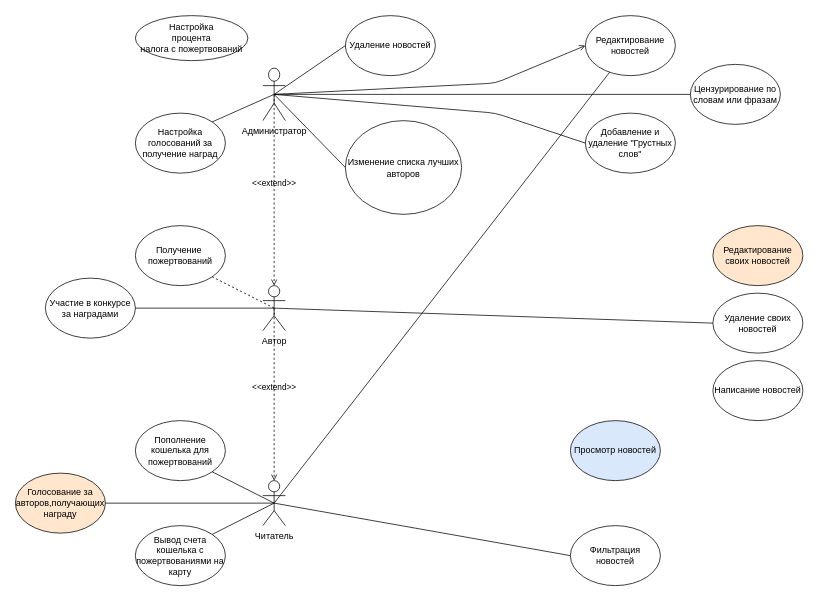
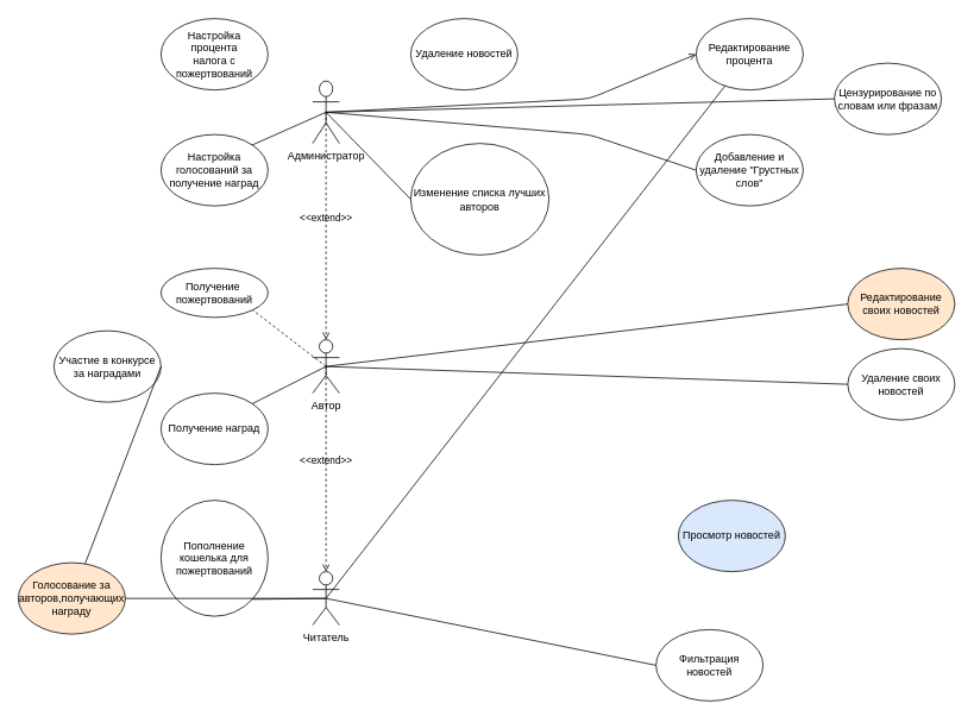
- <mxCell id="26" value="Настройка&lt;br&gt;процента&lt;br&gt;налога с пожертвований" style="ellipse;whiteSpace=wrap;html=1;" vertex="1" parent="1"><mxGeometry x="180" y="20" width="150" height="60" as="geometry" /></mxCell>
+ <mxCell id="26" value="Настройка&lt;br&gt;процента&lt;br&gt;налога с пожертвований" style="ellipse;whiteSpace=wrap;html=1;" vertex="1" parent="1"><mxGeometry x="180" y="20" width="120" height="80" as="geometry" /></mxCell>
- <mxCell id="17" value="Редактирование новостей" style="ellipse;whiteSpace=wrap;html=1;" parent="1" vertex="1"><mxGeometry x="780" y="20" width="120" height="80" as="geometry" /></mxCell>
+ <mxCell id="17" value="Редактирование процента" style="ellipse;whiteSpace=wrap;html=1;" parent="1" vertex="1"><mxGeometry x="780" y="20" width="120" height="80" as="geometry" /></mxCell>
- <mxCell id="19" value="" style="endArrow=none;html=1;exitX=0.5;exitY=0.5;exitDx=0;exitDy=0;exitPerimeter=0;entryX=0;entryY=0.5;entryDx=0;entryDy=0;" parent="1" source="2" target="16" edge="1"><mxGeometry width="50" height="50" relative="1" as="geometry"><mxPoint x="690" y="410" as="sourcePoint" /><mxPoint x="740" y="360" as="targetPoint" /></mxGeometry></mxCell>
- <mxCell id="18" value="Цензурирование по словам или фразам" style="ellipse;whiteSpace=wrap;html=1;" parent="1" vertex="1"><mxGeometry x="920" y="85" width="120" height="80" as="geometry" /></mxCell>
+ <mxCell id="18" value="Цензурирование по словам или фразам" style="ellipse;whiteSpace=wrap;html=1;" parent="1" vertex="1"><mxGeometry x="935" y="70" width="120" height="80" as="geometry" /></mxCell>
- <mxCell id="27" value="Получение&amp;nbsp; пожертвований" style="ellipse;whiteSpace=wrap;html=1;" vertex="1" parent="1"><mxGeometry x="180" y="300" width="120" height="80" as="geometry" /></mxCell>
+ <mxCell id="27" value="Получение&amp;nbsp; пожертвований" style="ellipse;whiteSpace=wrap;html=1;" vertex="1" parent="1"><mxGeometry x="180" y="300" width="120" height="55" as="geometry" /></mxCell>
+ <mxCell id="15" value="" style="endArrow=none;html=1;exitX=0;exitY=0.5;exitDx=0;exitDy=0;entryX=0.5;entryY=0.5;entryDx=0;entryDy=0;entryPerimeter=0;" parent="1" source="12" target="3" edge="1"><mxGeometry width="50" height="50" relative="1" as="geometry"><mxPoint x="690" y="520" as="sourcePoint" /><mxPoint x="740" y="470" as="targetPoint" /></mxGeometry></mxCell>
- <mxCell id="37" value="" style="endArrow=none;html=1;entryX=0.5;entryY=0.5;entryDx=0;entryDy=0;entryPerimeter=0;exitX=1;exitY=0.5;exitDx=0;exitDy=0;" edge="1" parent="1" source="34" target="3"><mxGeometry width="50" height="50" relative="1" as="geometry"><mxPoint x="260" y="400" as="sourcePoint" /><mxPoint x="229.996" y="446.716" as="targetPoint" /></mxGeometry></mxCell>
+ <mxCell id="37" value="" style="endArrow=none;html=1;exitX=1;exitY=0.5;exitDx=0;exitDy=0;" edge="1" parent="1" source="34" target="31"><mxGeometry width="50" height="50" relative="1" as="geometry"><mxPoint x="260" y="400" as="sourcePoint" /><mxPoint x="229.996" y="446.716" as="targetPoint" /></mxGeometry></mxCell>
+ <mxCell id="36" value="" style="endArrow=none;html=1;entryX=0.5;entryY=0.5;entryDx=0;entryDy=0;entryPerimeter=0;exitX=1;exitY=0;exitDx=0;exitDy=0;" edge="1" parent="1" source="28" target="3"><mxGeometry width="50" height="50" relative="1" as="geometry"><mxPoint x="270" y="410" as="sourcePoint" /><mxPoint x="219.996" y="436.716" as="targetPoint" /></mxGeometry></mxCell>
+ <mxCell id="28" value="Получение наград" style="ellipse;whiteSpace=wrap;html=1;" vertex="1" parent="1"><mxGeometry x="180" y="440" width="120" height="80" as="geometry" /></mxCell>
- <mxCell id="11" value="Написание новостей" style="ellipse;whiteSpace=wrap;html=1;" parent="1" vertex="1"><mxGeometry x="950" y="480" width="120" height="80" as="geometry" /></mxCell>
- <mxCell id="29" value="Пополнение кошелька для пожертвований" style="ellipse;whiteSpace=wrap;html=1;" vertex="1" parent="1"><mxGeometry x="180" y="560" width="120" height="80" as="geometry" /></mxCell>
+ <mxCell id="29" value="Пополнение кошелька для пожертвований" style="ellipse;whiteSpace=wrap;html=1;" vertex="1" parent="1"><mxGeometry x="180" y="560" width="120" height="130" as="geometry" /></mxCell>
- <mxCell id="40" value="" style="endArrow=none;html=1;exitX=0.5;exitY=0.5;exitDx=0;exitDy=0;exitPerimeter=0;entryX=1;entryY=0;entryDx=0;entryDy=0;" edge="1" parent="1" source="4" target="30"><mxGeometry width="50" height="50" relative="1" as="geometry"><mxPoint x="30" y="760" as="sourcePoint" /><mxPoint x="-70" y="720" as="targetPoint" /></mxGeometry></mxCell>
- <mxCell id="30" value="Вывод счета кошелька с пожертвованиями на карту" style="ellipse;whiteSpace=wrap;html=1;" vertex="1" parent="1"><mxGeometry x="180" y="700" width="120" height="80" as="geometry" /></mxCell>
- <mxCell id="9" value="Фильтрация новостей" style="ellipse;whiteSpace=wrap;html=1;" parent="1" vertex="1"><mxGeometry x="760" y="700" width="120" height="80" as="geometry" /></mxCell>
+ <mxCell id="9" value="Фильтрация новостей" style="ellipse;whiteSpace=wrap;html=1;" parent="1" vertex="1"><mxGeometry x="735" y="705" width="120" height="80" as="geometry" /></mxCell>
